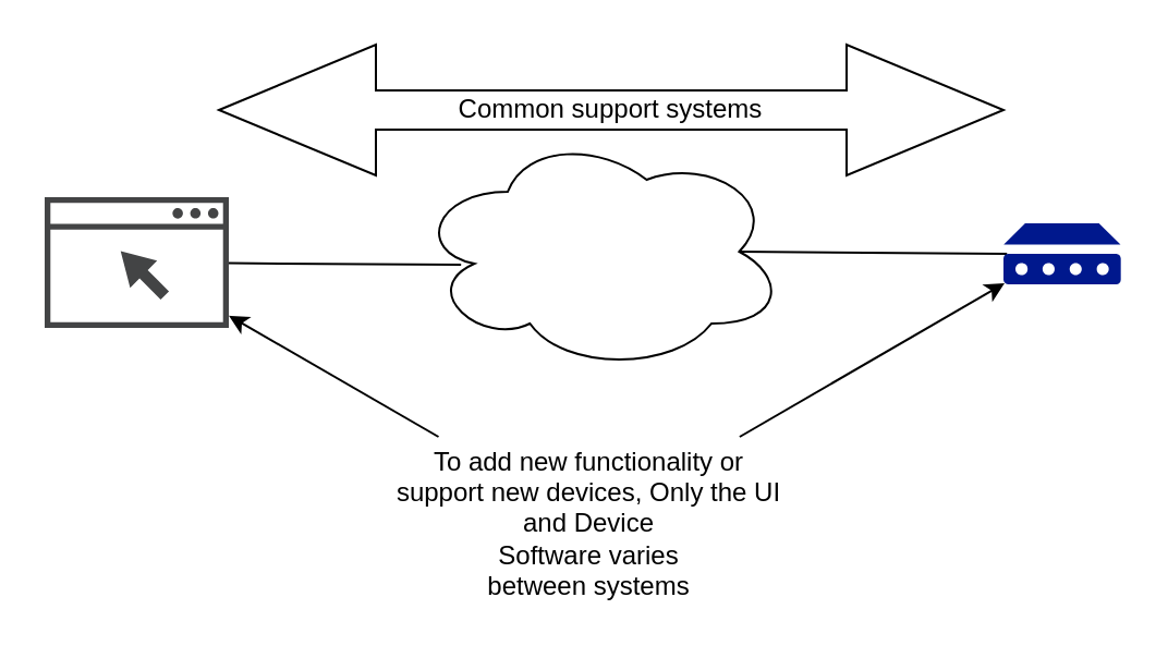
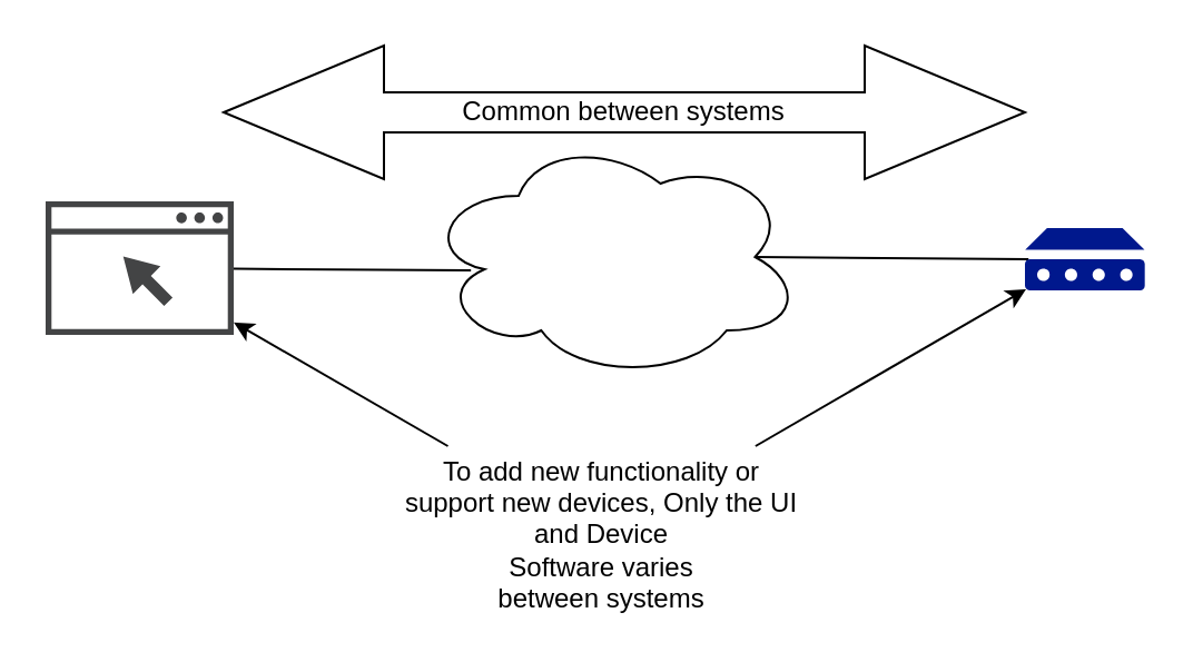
- <mxCell id="7" value="Common support systems" style="shape=doubleArrow;whiteSpace=wrap;html=1;" vertex="1" parent="1"><mxGeometry x="100" y="20" width="360" height="60" as="geometry" /></mxCell>
+ <mxCell id="7" value="Common between systems" style="shape=doubleArrow;whiteSpace=wrap;html=1;" vertex="1" parent="1"><mxGeometry x="100" y="20" width="360" height="60" as="geometry" /></mxCell>
